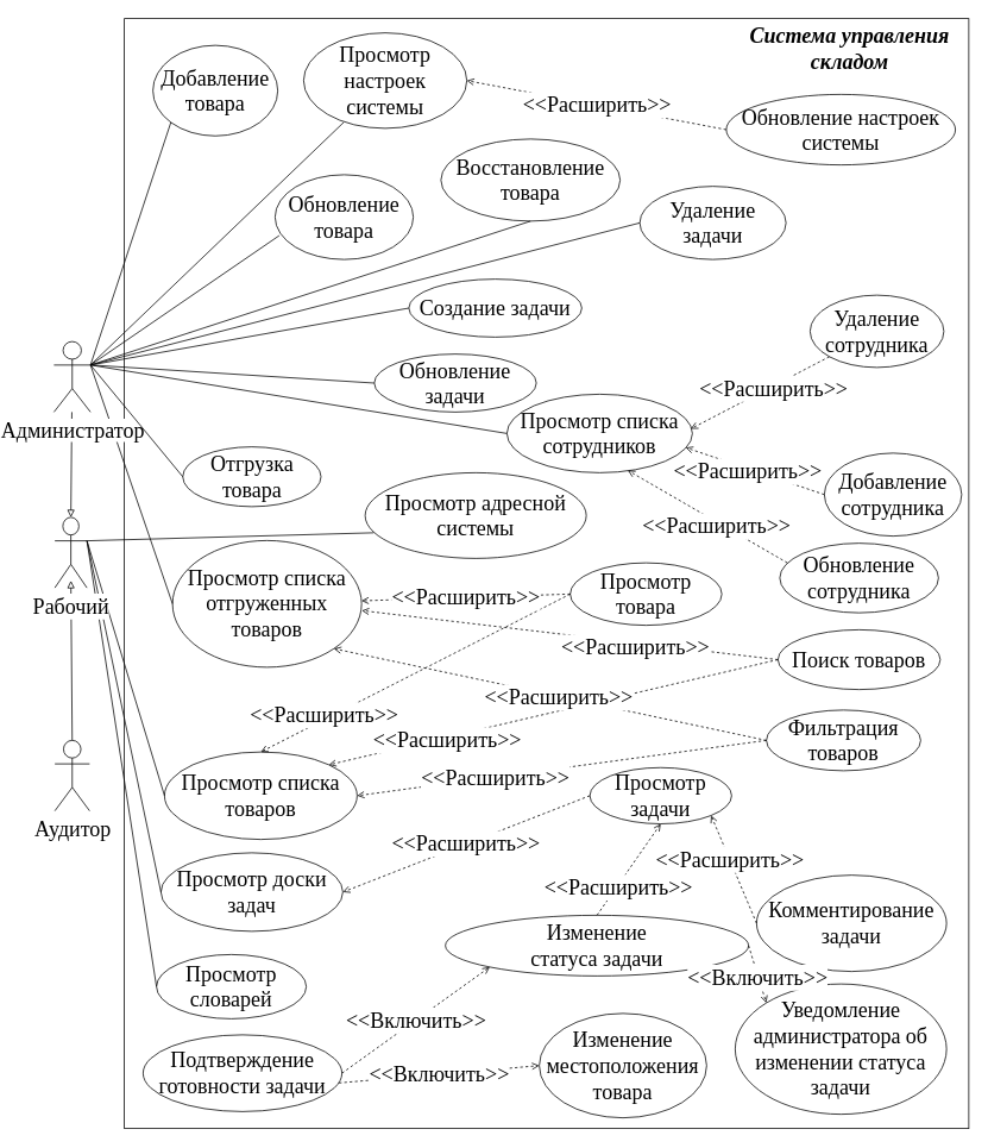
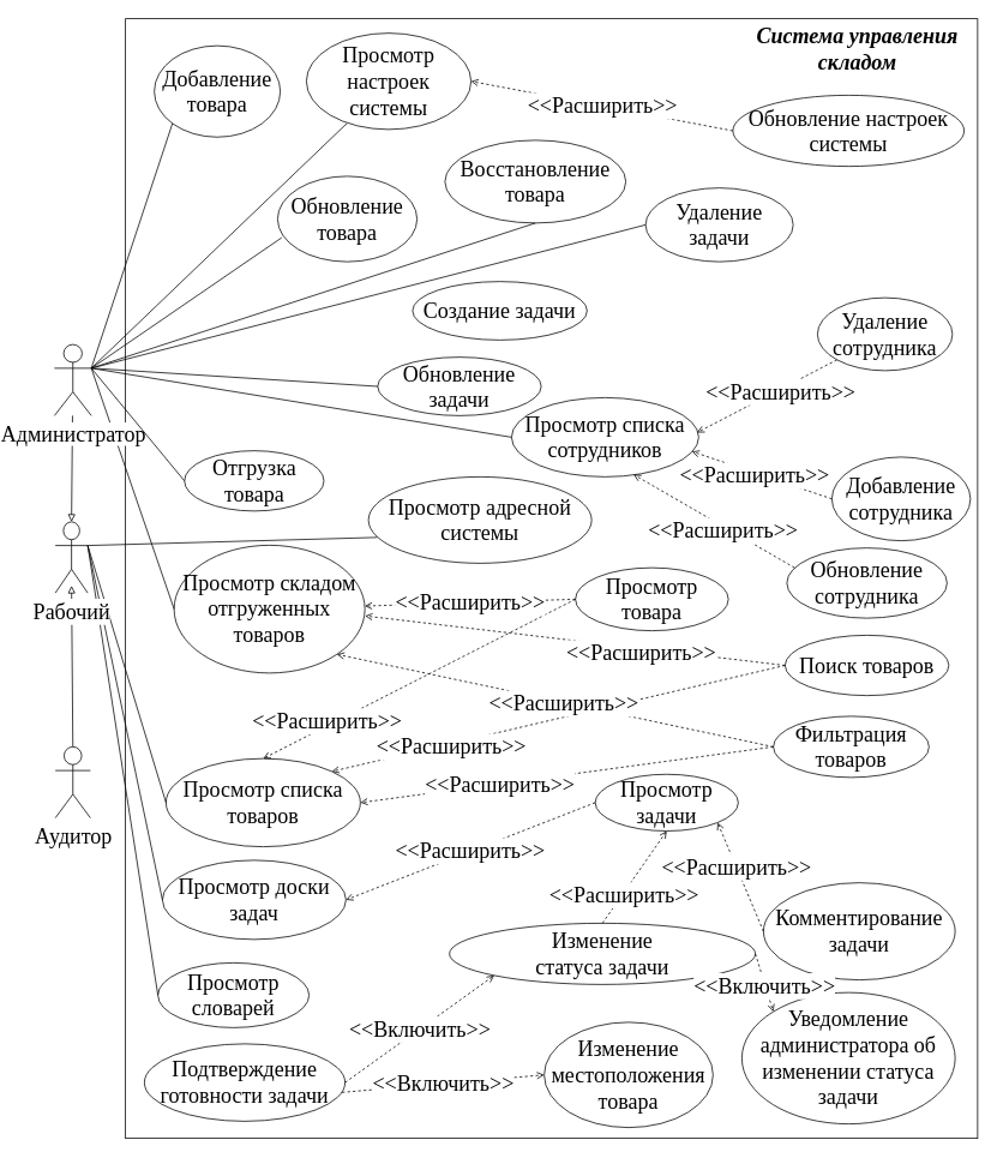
- <mxCell id="57" value="" style="endArrow=none;html=1;rounded=0;entryX=0;entryY=0.5;entryDx=0;entryDy=0;exitX=1;exitY=0.333;exitDx=0;exitDy=0;exitPerimeter=0;" parent="1" source="35" target="17" edge="1"><mxGeometry width="50" height="50" relative="1" as="geometry"><mxPoint x="54" y="422" as="sourcePoint" /><mxPoint x="422" y="331" as="targetPoint" /></mxGeometry></mxCell>
- <mxCell id="16" value="Просмотр списка&lt;br style=&quot;font-size: 24px;&quot;&gt;отгруженных товаров" style="ellipse;whiteSpace=wrap;html=1;fontFamily=Times New Roman;fontSize=24;" parent="1" vertex="1"><mxGeometry x="153" y="605" width="212" height="142" as="geometry" /></mxCell>
+ <mxCell id="16" value="Просмотр складом&lt;br style=&quot;font-size: 24px;&quot;&gt;отгруженных товаров" style="ellipse;whiteSpace=wrap;html=1;fontFamily=Times New Roman;fontSize=24;" parent="1" vertex="1"><mxGeometry x="153" y="605" width="212" height="142" as="geometry" /></mxCell>
